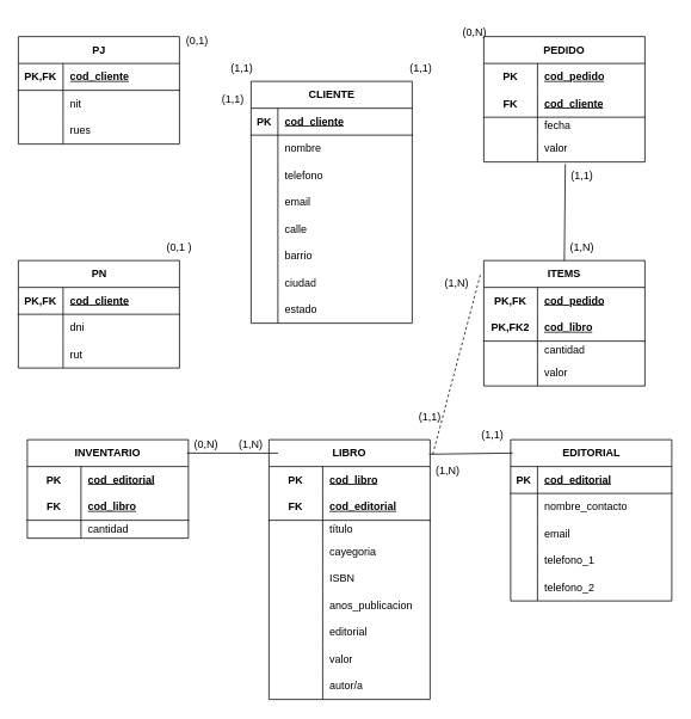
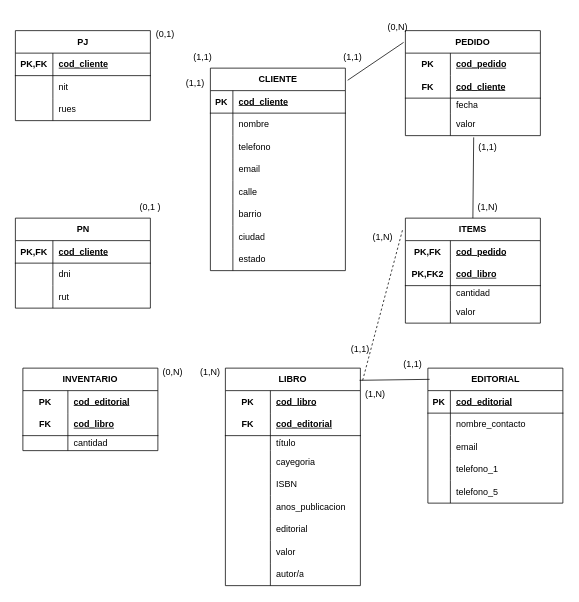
+ <mxCell id="128" value="" style="endArrow=none;html=1;rounded=0;exitX=1.017;exitY=0.06;exitDx=0;exitDy=0;exitPerimeter=0;entryX=-0.013;entryY=0.112;entryDx=0;entryDy=0;entryPerimeter=0;" edge="1" parent="1" source="2" target="43"><mxGeometry relative="1" as="geometry"><mxPoint x="520" y="230" as="sourcePoint" /><mxPoint x="680" y="230" as="targetPoint" /></mxGeometry></mxCell>
- <mxCell id="127" value="" style="endArrow=none;html=1;rounded=0;entryX=0.056;entryY=0.052;entryDx=0;entryDy=0;entryPerimeter=0;exitX=0.991;exitY=0.136;exitDx=0;exitDy=0;exitPerimeter=0;" edge="1" parent="1" source="84" target="56"><mxGeometry relative="1" as="geometry"><mxPoint x="212" y="500" as="sourcePoint" /><mxPoint x="330" y="450" as="targetPoint" /></mxGeometry></mxCell>
- <mxCell id="42" value="telefono_2" style="shape=partialRectangle;connectable=0;fillColor=none;top=0;left=0;bottom=0;right=0;align=left;spacingLeft=6;overflow=hidden;whiteSpace=wrap;html=1;" parent="40" vertex="1"><mxGeometry x="30" width="150" height="30" as="geometry"><mxRectangle width="150" height="30" as="alternateBounds" /></mxGeometry></mxCell>
+ <mxCell id="42" value="telefono_5" style="shape=partialRectangle;connectable=0;fillColor=none;top=0;left=0;bottom=0;right=0;align=left;spacingLeft=6;overflow=hidden;whiteSpace=wrap;html=1;" parent="40" vertex="1"><mxGeometry x="30" width="150" height="30" as="geometry"><mxRectangle width="150" height="30" as="alternateBounds" /></mxGeometry></mxCell>
